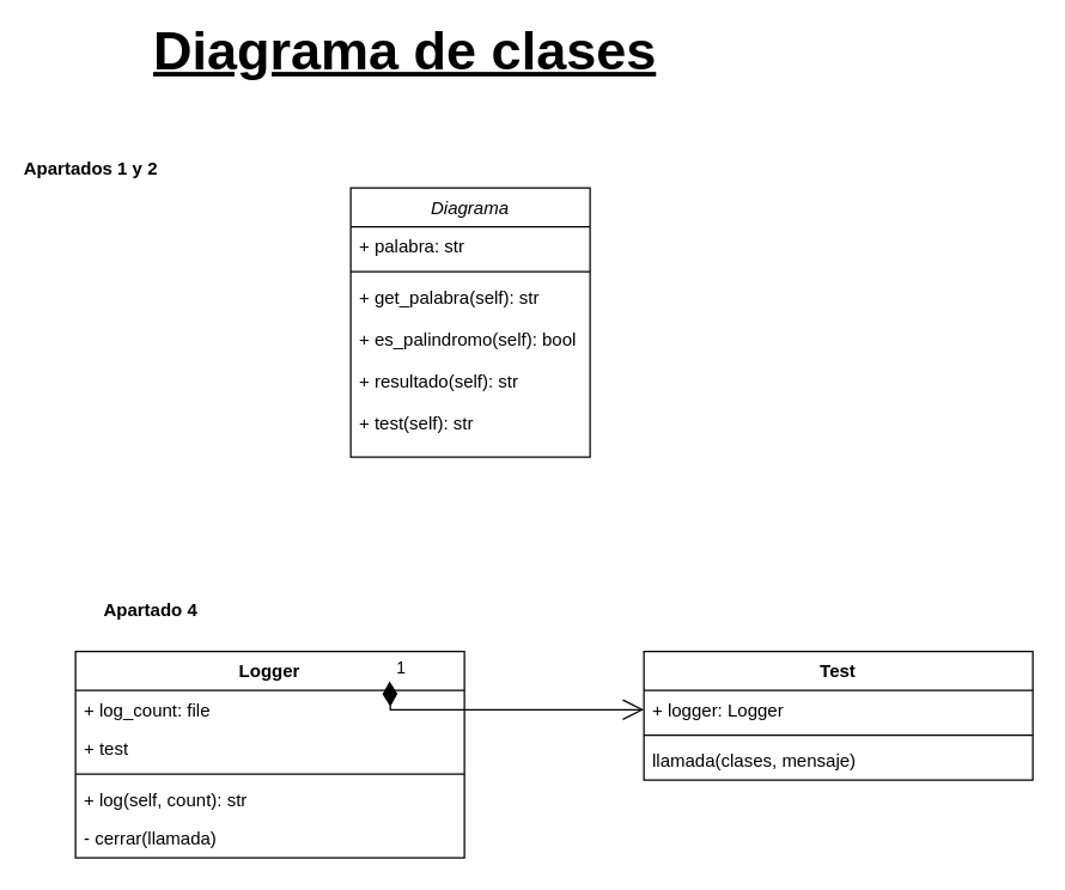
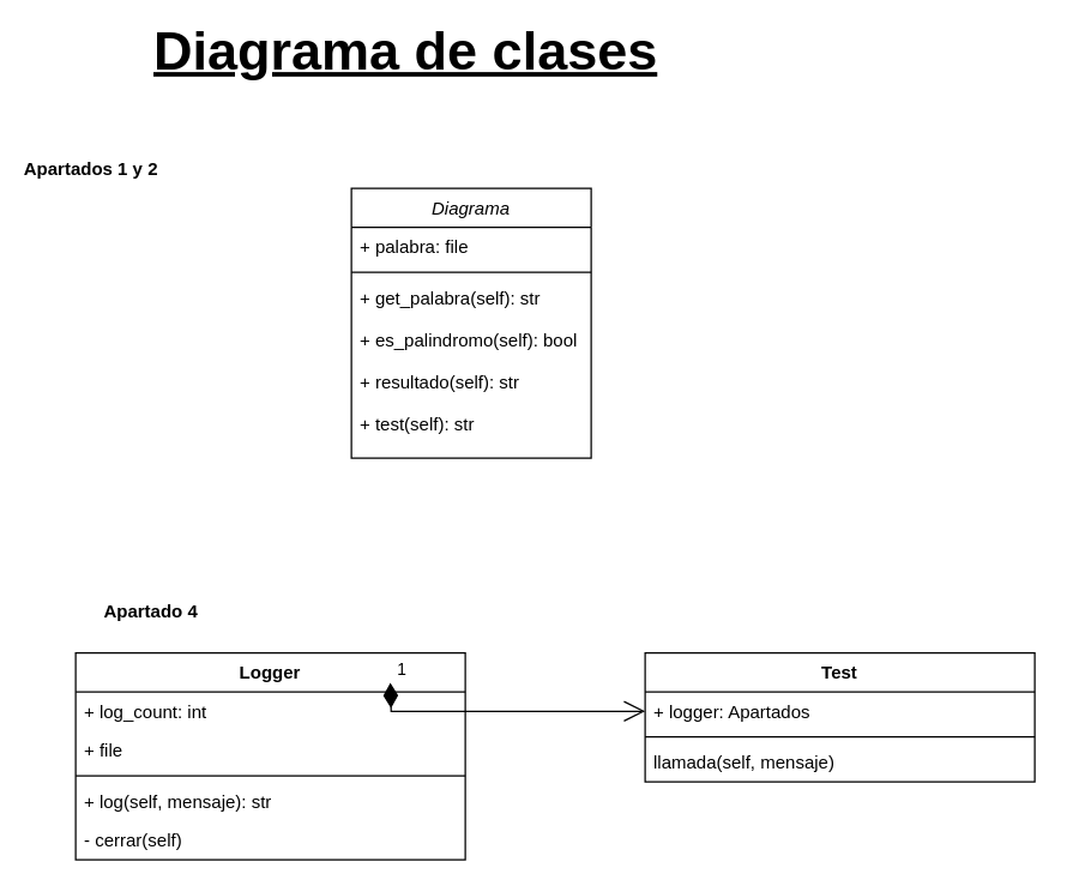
- <mxCell id="3" value="+ palabra: str" style="text;align=left;verticalAlign=top;spacingLeft=4;spacingRight=4;overflow=hidden;rotatable=0;points=[[0,0.5],[1,0.5]];portConstraint=eastwest;" parent="2" vertex="1"><mxGeometry y="26" width="160" height="26" as="geometry" /></mxCell>
+ <mxCell id="3" value="+ palabra: file" style="text;align=left;verticalAlign=top;spacingLeft=4;spacingRight=4;overflow=hidden;rotatable=0;points=[[0,0.5],[1,0.5]];portConstraint=eastwest;" parent="2" vertex="1"><mxGeometry y="26" width="160" height="26" as="geometry" /></mxCell>
- <mxCell id="10" value="+ log_count: file" style="text;strokeColor=none;fillColor=none;align=left;verticalAlign=top;spacingLeft=4;spacingRight=4;overflow=hidden;rotatable=0;points=[[0,0.5],[1,0.5]];portConstraint=eastwest;whiteSpace=wrap;html=1;" vertex="1" parent="8"><mxGeometry y="26" width="260" height="26" as="geometry" /></mxCell>
+ <mxCell id="10" value="+ log_count: int" style="text;strokeColor=none;fillColor=none;align=left;verticalAlign=top;spacingLeft=4;spacingRight=4;overflow=hidden;rotatable=0;points=[[0,0.5],[1,0.5]];portConstraint=eastwest;whiteSpace=wrap;html=1;" vertex="1" parent="8"><mxGeometry y="26" width="260" height="26" as="geometry" /></mxCell>
- <mxCell id="16" value="+ logger: Logger" style="text;strokeColor=none;fillColor=none;align=left;verticalAlign=top;spacingLeft=4;spacingRight=4;overflow=hidden;rotatable=0;points=[[0,0.5],[1,0.5]];portConstraint=eastwest;whiteSpace=wrap;html=1;" vertex="1" parent="15"><mxGeometry y="26" width="260" height="26" as="geometry" /></mxCell>
+ <mxCell id="16" value="+ logger: Apartados" style="text;strokeColor=none;fillColor=none;align=left;verticalAlign=top;spacingLeft=4;spacingRight=4;overflow=hidden;rotatable=0;points=[[0,0.5],[1,0.5]];portConstraint=eastwest;whiteSpace=wrap;html=1;" vertex="1" parent="15"><mxGeometry y="26" width="260" height="26" as="geometry" /></mxCell>
- <mxCell id="11" value="+ test" style="text;strokeColor=none;fillColor=none;align=left;verticalAlign=top;spacingLeft=4;spacingRight=4;overflow=hidden;rotatable=0;points=[[0,0.5],[1,0.5]];portConstraint=eastwest;whiteSpace=wrap;html=1;" vertex="1" parent="8"><mxGeometry y="52" width="260" height="26" as="geometry" /></mxCell>
+ <mxCell id="11" value="+ file" style="text;strokeColor=none;fillColor=none;align=left;verticalAlign=top;spacingLeft=4;spacingRight=4;overflow=hidden;rotatable=0;points=[[0,0.5],[1,0.5]];portConstraint=eastwest;whiteSpace=wrap;html=1;" vertex="1" parent="8"><mxGeometry y="52" width="260" height="26" as="geometry" /></mxCell>
- <mxCell id="18" value="llamada(clases, mensaje)" style="text;strokeColor=none;fillColor=none;align=left;verticalAlign=top;spacingLeft=4;spacingRight=4;overflow=hidden;rotatable=0;points=[[0,0.5],[1,0.5]];portConstraint=eastwest;whiteSpace=wrap;html=1;" vertex="1" parent="15"><mxGeometry y="60" width="260" height="26" as="geometry" /></mxCell>
+ <mxCell id="18" value="llamada(self, mensaje)" style="text;strokeColor=none;fillColor=none;align=left;verticalAlign=top;spacingLeft=4;spacingRight=4;overflow=hidden;rotatable=0;points=[[0,0.5],[1,0.5]];portConstraint=eastwest;whiteSpace=wrap;html=1;" vertex="1" parent="15"><mxGeometry y="60" width="260" height="26" as="geometry" /></mxCell>
- <mxCell id="13" value="+ log(self, count): str" style="text;strokeColor=none;fillColor=none;align=left;verticalAlign=top;spacingLeft=4;spacingRight=4;overflow=hidden;rotatable=0;points=[[0,0.5],[1,0.5]];portConstraint=eastwest;whiteSpace=wrap;html=1;" vertex="1" parent="8"><mxGeometry y="86" width="260" height="26" as="geometry" /></mxCell>
+ <mxCell id="13" value="+ log(self, mensaje): str" style="text;strokeColor=none;fillColor=none;align=left;verticalAlign=top;spacingLeft=4;spacingRight=4;overflow=hidden;rotatable=0;points=[[0,0.5],[1,0.5]];portConstraint=eastwest;whiteSpace=wrap;html=1;" vertex="1" parent="8"><mxGeometry y="86" width="260" height="26" as="geometry" /></mxCell>
- <mxCell id="14" value="- cerrar(llamada)" style="text;strokeColor=none;fillColor=none;align=left;verticalAlign=top;spacingLeft=4;spacingRight=4;overflow=hidden;rotatable=0;points=[[0,0.5],[1,0.5]];portConstraint=eastwest;whiteSpace=wrap;html=1;" vertex="1" parent="8"><mxGeometry y="112" width="260" height="26" as="geometry" /></mxCell>
+ <mxCell id="14" value="- cerrar(self)" style="text;strokeColor=none;fillColor=none;align=left;verticalAlign=top;spacingLeft=4;spacingRight=4;overflow=hidden;rotatable=0;points=[[0,0.5],[1,0.5]];portConstraint=eastwest;whiteSpace=wrap;html=1;" vertex="1" parent="8"><mxGeometry y="112" width="260" height="26" as="geometry" /></mxCell>
